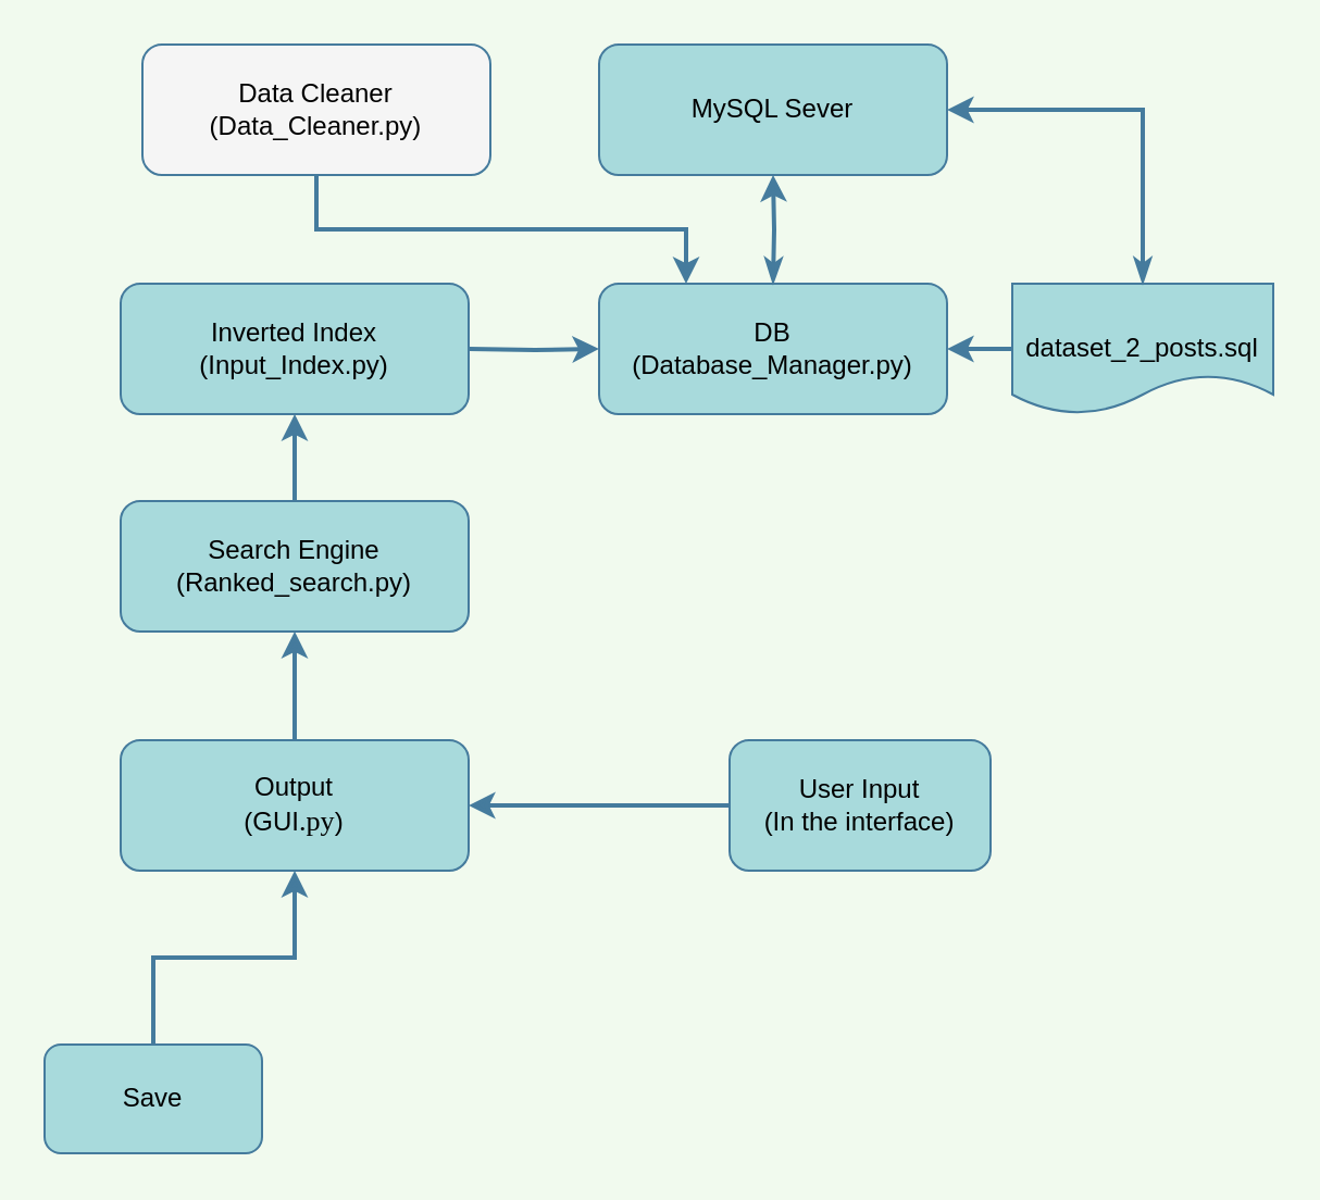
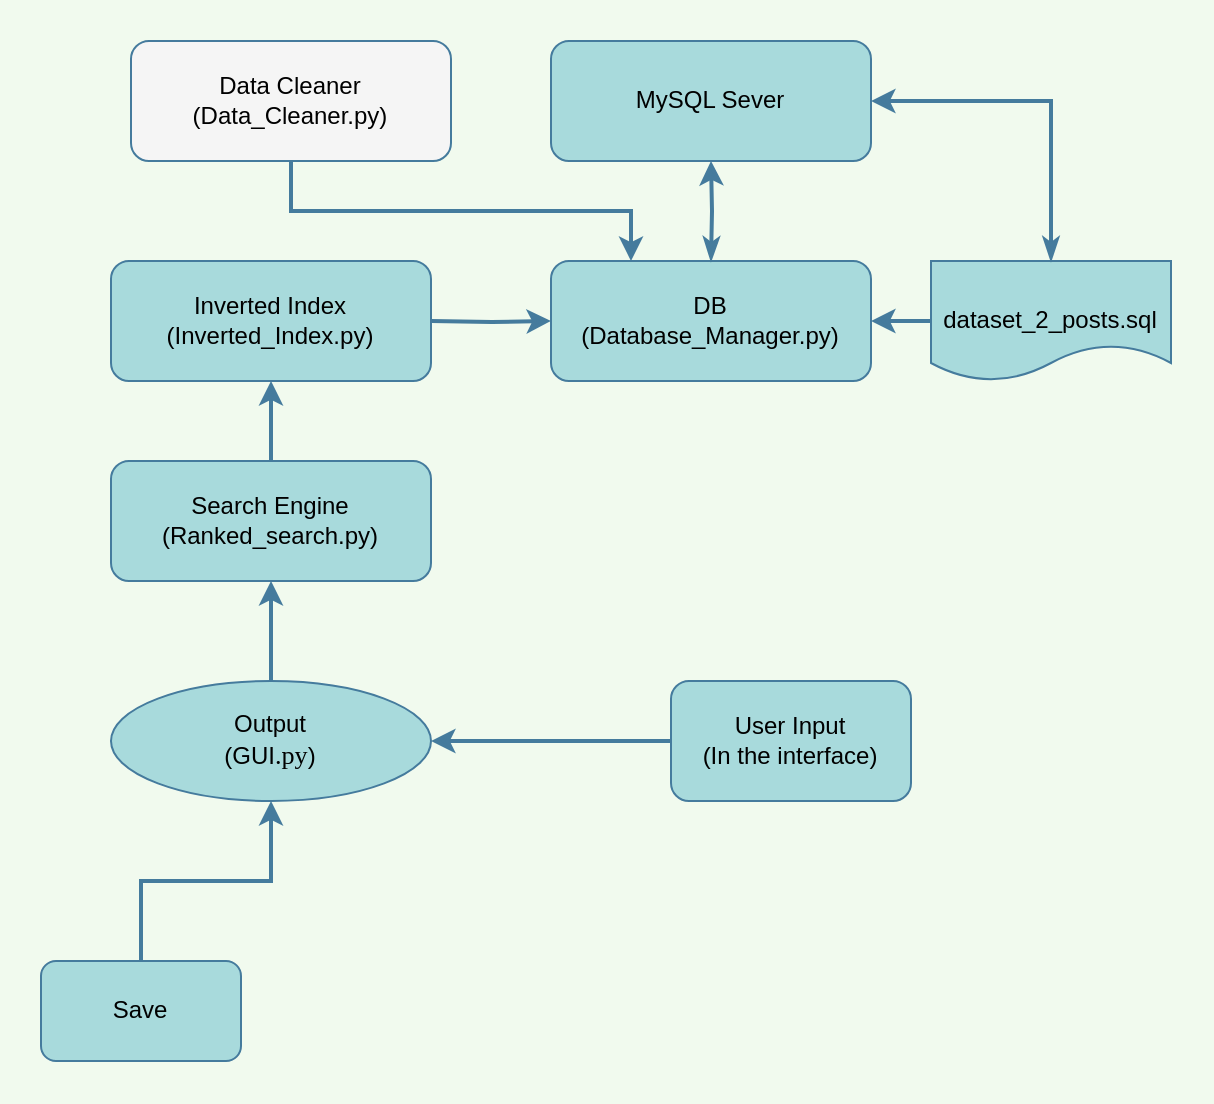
- <mxCell id="4" value="Inverted Index&#10;(Input_Index.py)" style="rounded=1;whiteSpace=wrap;html=1;fillColor=#A8DADC;strokeColor=#457B9D;fontColor=#000000;" parent="1" vertex="1"><mxGeometry x="55" y="130" width="160" height="60" as="geometry" /></mxCell>
+ <mxCell id="4" value="Inverted Index&#10;(Inverted_Index.py)" style="rounded=1;whiteSpace=wrap;html=1;fillColor=#A8DADC;strokeColor=#457B9D;fontColor=#000000;" parent="1" vertex="1"><mxGeometry x="55" y="130" width="160" height="60" as="geometry" /></mxCell>
- <mxCell id="5" value="&lt;font color=&quot;#000000&quot;&gt;Output&lt;br&gt;(GUI&lt;span style=&quot;font-family: &amp;quot;.AppleSystemUIFont&amp;quot;; font-size: 9.8pt;&quot;&gt;.py&lt;/span&gt;)&lt;/font&gt;" style="rounded=1;whiteSpace=wrap;html=1;fillColor=#A8DADC;fontColor=#1D3557;strokeColor=#457B9D;" parent="1" vertex="1"><mxGeometry x="55" y="340" width="160" height="60" as="geometry" /></mxCell>
+ <mxCell id="5" value="&lt;font color=&quot;#000000&quot;&gt;Output&lt;br&gt;(GUI&lt;span style=&quot;font-family: &amp;quot;.AppleSystemUIFont&amp;quot;; font-size: 9.8pt;&quot;&gt;.py&lt;/span&gt;)&lt;/font&gt;" style="ellipse;whiteSpace=wrap;html=1;fillColor=#A8DADC;fontColor=#1D3557;strokeColor=#457B9D;" parent="1" vertex="1"><mxGeometry x="55" y="340" width="160" height="60" as="geometry" /></mxCell>
